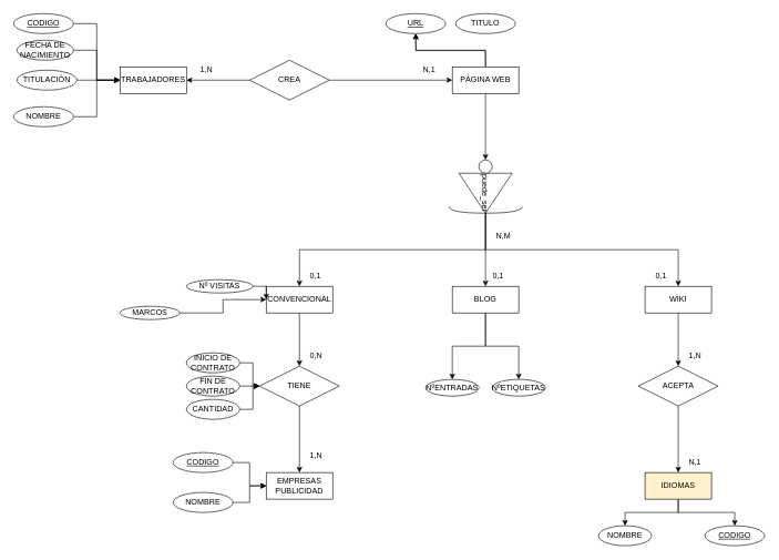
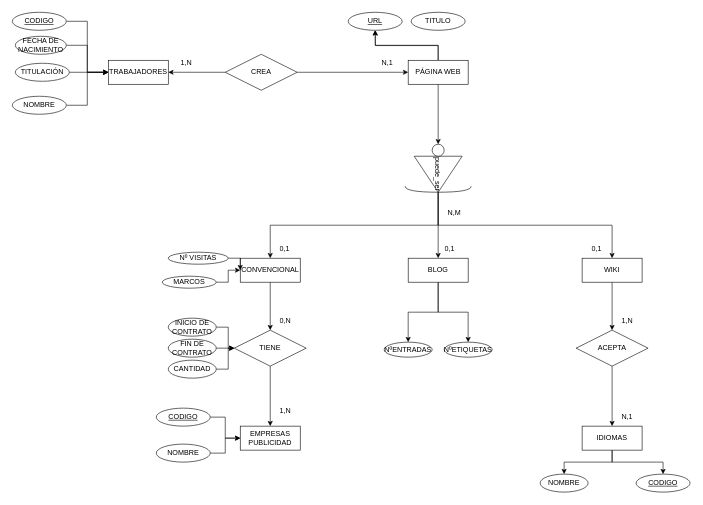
- <mxCell id="45" value="MARCOS" style="ellipse;whiteSpace=wrap;html=1;align=center;" vertex="1" parent="1"><mxGeometry x="180" y="460" width="90" height="20" as="geometry" /></mxCell>
+ <mxCell id="45" value="MARCOS" style="ellipse;whiteSpace=wrap;html=1;align=center;" vertex="1" parent="1"><mxGeometry x="270" y="460" width="90" height="20" as="geometry" /></mxCell>
- <mxCell id="54" value="IDIOMAS" style="whiteSpace=wrap;html=1;align=center;fillColor=#fff2cc;" vertex="1" parent="1"><mxGeometry x="970" y="710" width="100" height="40" as="geometry" /></mxCell>
+ <mxCell id="54" value="IDIOMAS" style="whiteSpace=wrap;html=1;align=center;" vertex="1" parent="1"><mxGeometry x="970" y="710" width="100" height="40" as="geometry" /></mxCell>
